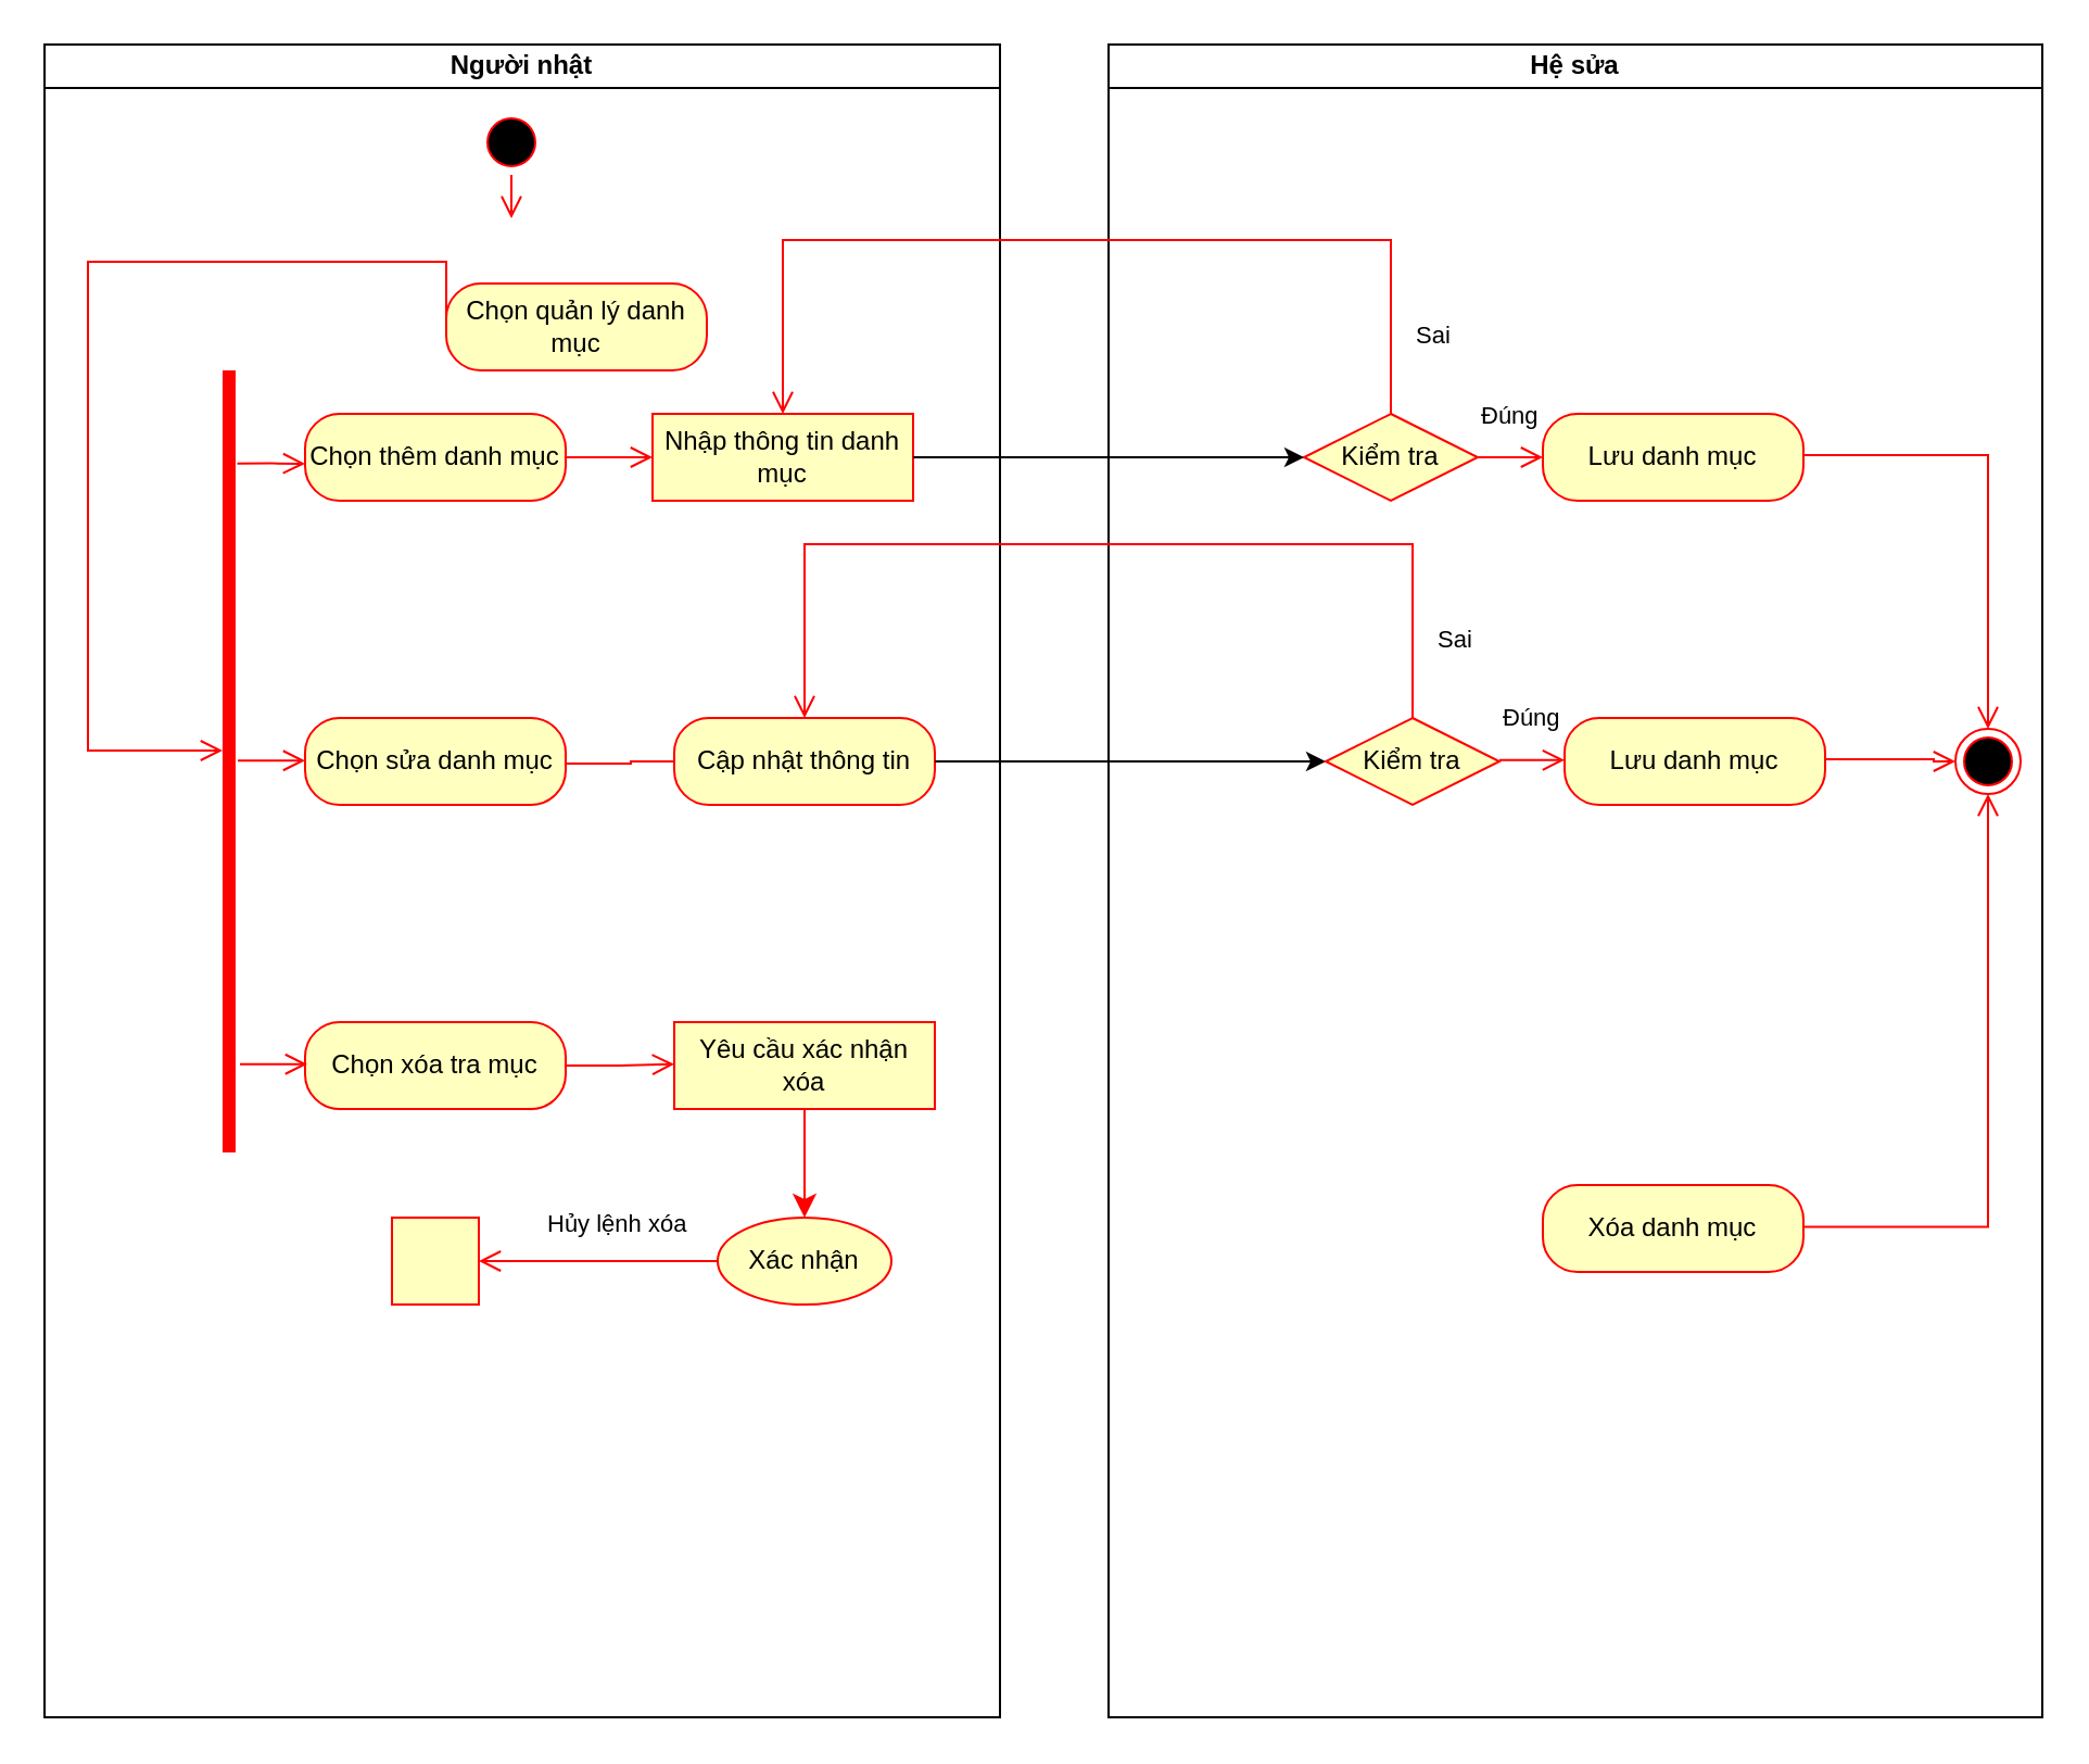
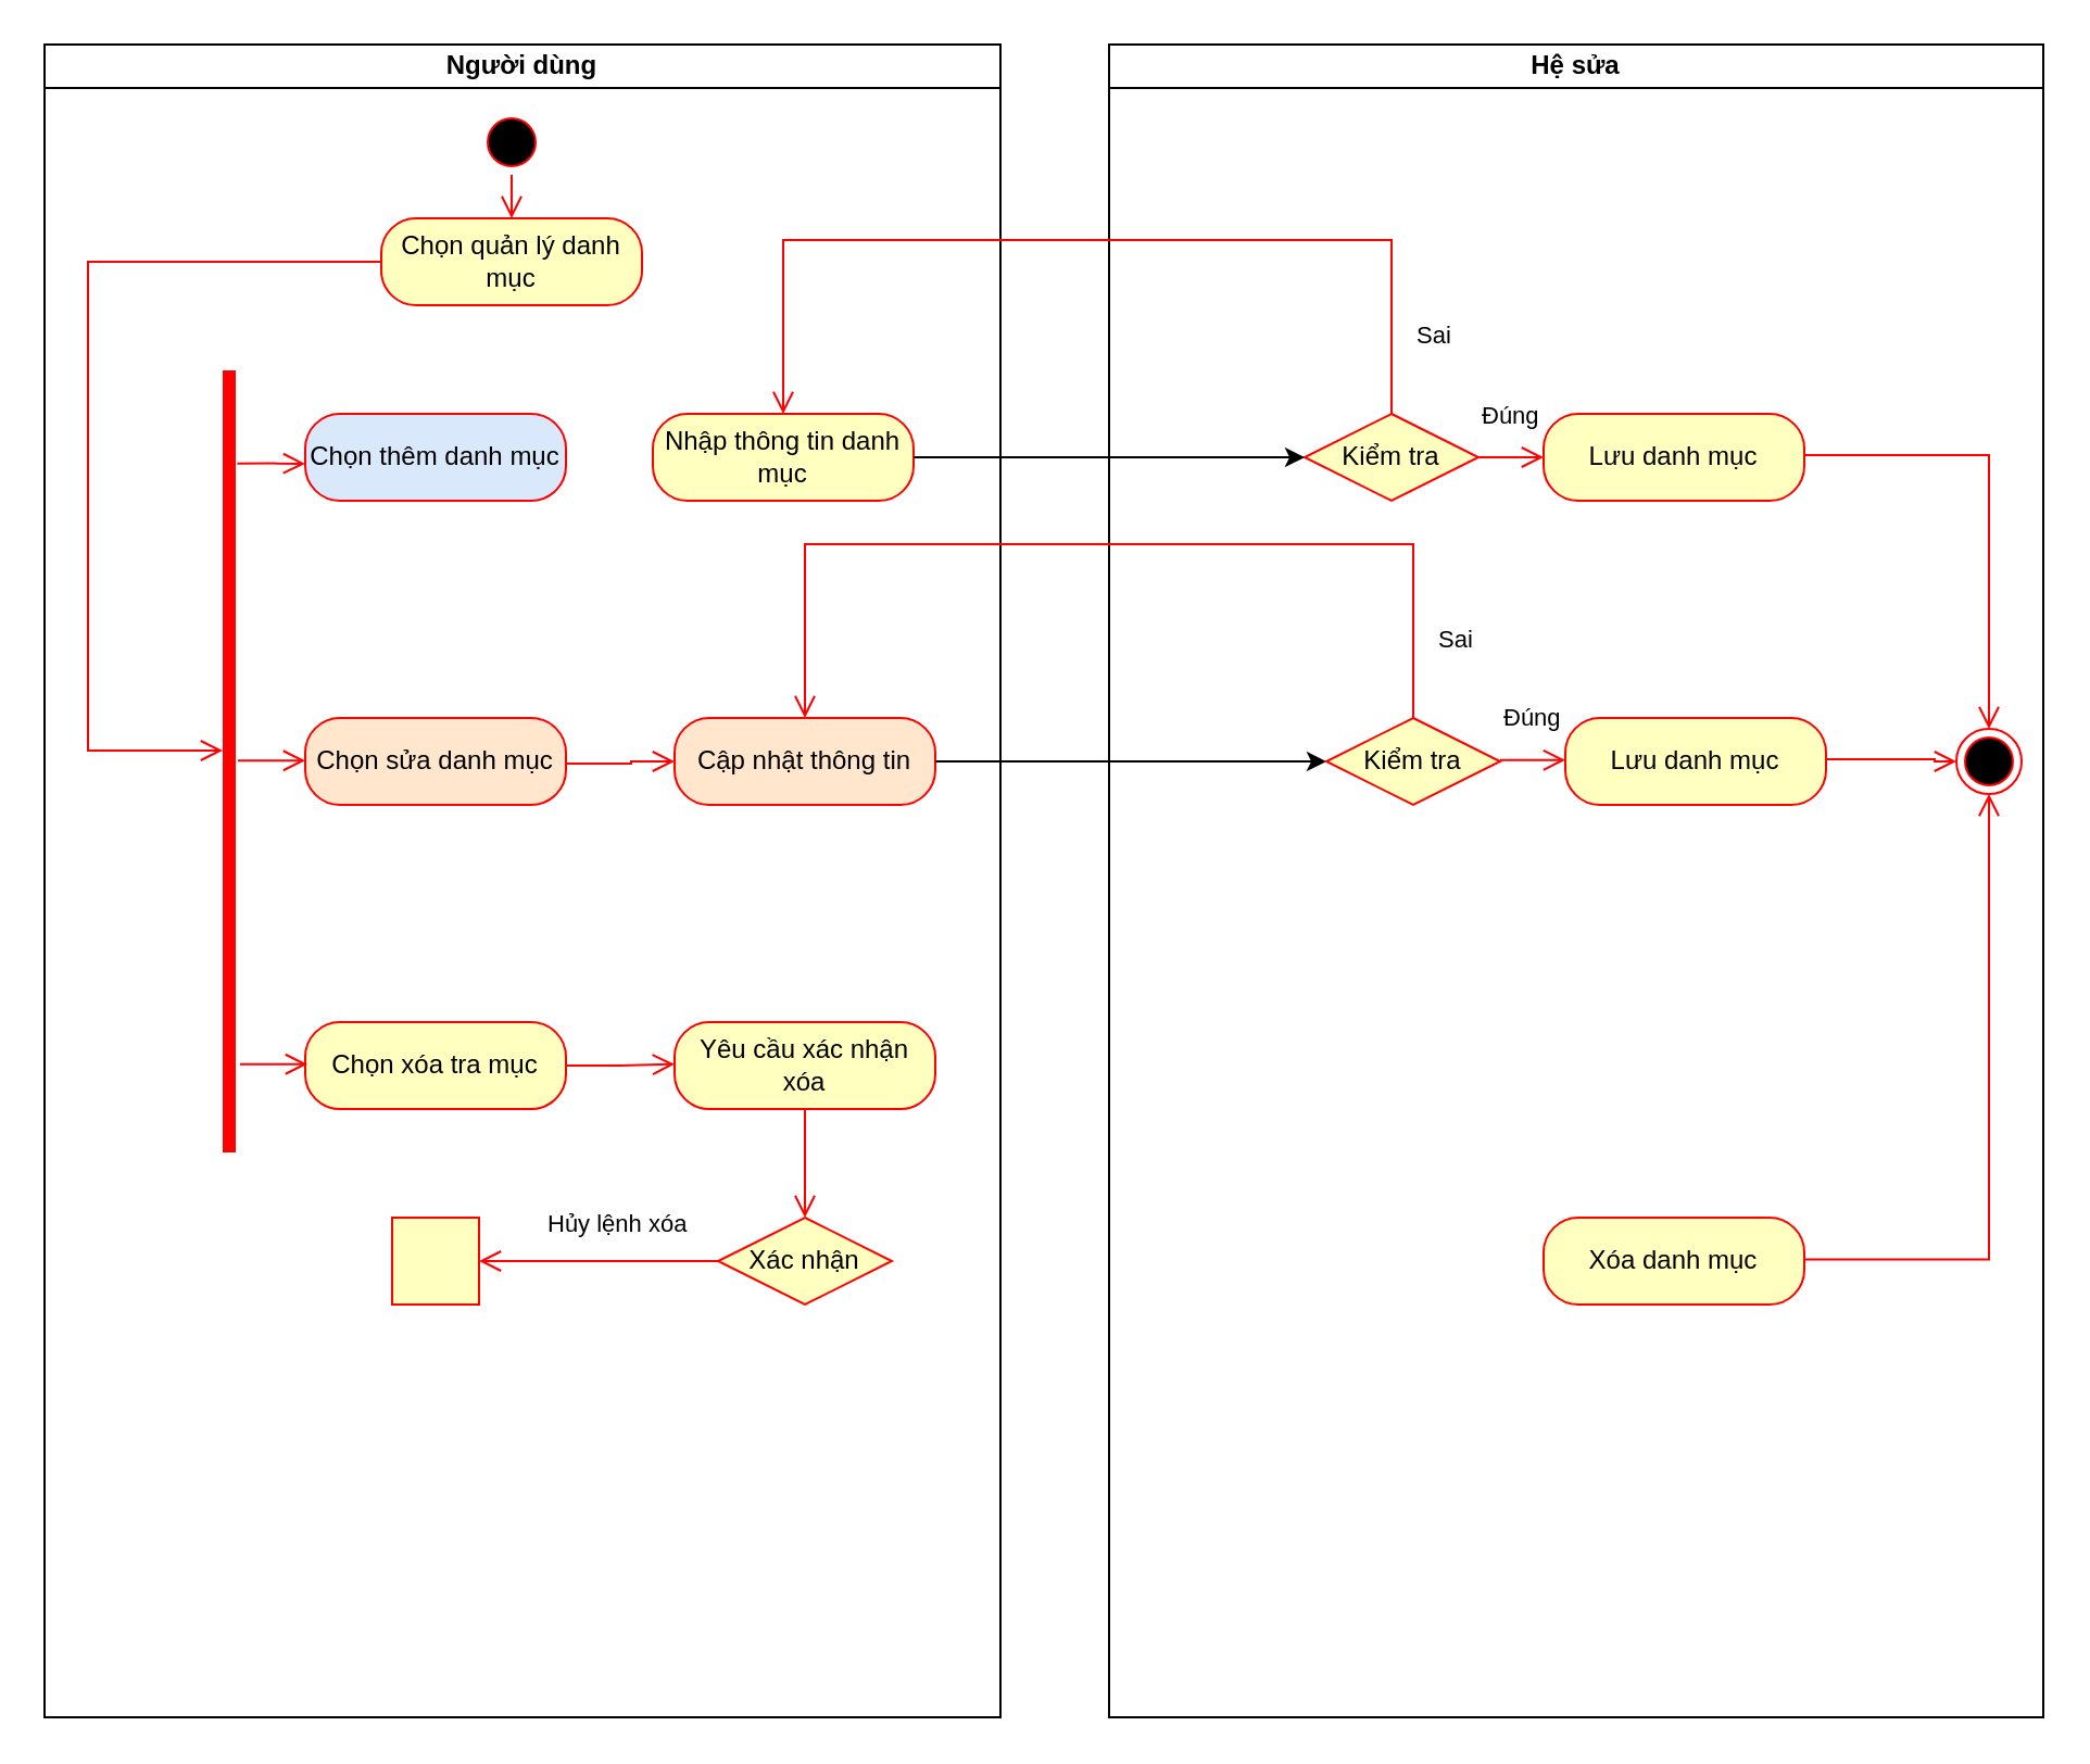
- <mxCell id="2" value="Người nhật" style="swimlane;startSize=20;whiteSpace=wrap;html=1;" parent="1" vertex="1"><mxGeometry x="20" y="20" width="440" height="770" as="geometry"><mxRectangle x="120" y="80" width="110" height="30" as="alternateBounds" /></mxGeometry></mxCell>
+ <mxCell id="2" value="Người dùng" style="swimlane;startSize=20;whiteSpace=wrap;html=1;" parent="1" vertex="1"><mxGeometry x="20" y="20" width="440" height="770" as="geometry"><mxRectangle x="120" y="80" width="110" height="30" as="alternateBounds" /></mxGeometry></mxCell>
- <mxCell id="5" value="Chọn quản lý danh mục" style="rounded=1;whiteSpace=wrap;html=1;arcSize=40;fontColor=#000000;fillColor=#ffffc0;strokeColor=#ff0000;" parent="2" vertex="1"><mxGeometry x="185" y="110" width="120" height="40" as="geometry" /></mxCell>
+ <mxCell id="5" value="Chọn quản lý danh mục" style="rounded=1;whiteSpace=wrap;html=1;arcSize=40;fontColor=#000000;fillColor=#ffffc0;strokeColor=#ff0000;" parent="2" vertex="1"><mxGeometry x="155" y="80" width="120" height="40" as="geometry" /></mxCell>
- <mxCell id="8" value="Chọn thêm danh mục" style="rounded=1;whiteSpace=wrap;html=1;arcSize=40;fontColor=#000000;fillColor=#ffffc0;strokeColor=#ff0000;" parent="2" vertex="1"><mxGeometry x="120" y="170" width="120" height="40" as="geometry" /></mxCell>
+ <mxCell id="8" value="Chọn thêm danh mục" style="rounded=1;whiteSpace=wrap;html=1;arcSize=40;fontColor=#000000;fillColor=#dae8fc;strokeColor=#ff0000;" parent="2" vertex="1"><mxGeometry x="120" y="170" width="120" height="40" as="geometry" /></mxCell>
- <mxCell id="15" value="" style="edgeStyle=orthogonalEdgeStyle;html=1;verticalAlign=bottom;endArrow=open;endSize=8;strokeColor=#ff0000;rounded=0;exitX=1;exitY=0.5;exitDx=0;exitDy=0;entryX=0;entryY=0.5;entryDx=0;entryDy=0;" parent="2" source="8" target="14" edge="1"><mxGeometry relative="1" as="geometry"><mxPoint x="130" y="203" as="targetPoint" /><mxPoint x="99" y="203" as="sourcePoint" /></mxGeometry></mxCell>
- <mxCell id="14" value="Nhập thông tin danh mục" style="whiteSpace=wrap;html=1;arcSize=40;fontColor=#000000;fillColor=#ffffc0;strokeColor=#ff0000;rounded=0;" parent="2" vertex="1"><mxGeometry x="280" y="170" width="120" height="40" as="geometry" /></mxCell>
+ <mxCell id="14" value="Nhập thông tin danh mục" style="rounded=1;whiteSpace=wrap;html=1;arcSize=40;fontColor=#000000;fillColor=#ffffc0;strokeColor=#ff0000;" parent="2" vertex="1"><mxGeometry x="280" y="170" width="120" height="40" as="geometry" /></mxCell>
- <mxCell id="9" value="Chọn sửa danh mục" style="rounded=1;whiteSpace=wrap;html=1;arcSize=40;fontColor=#000000;fillColor=#ffffc0;strokeColor=#ff0000;" parent="2" vertex="1"><mxGeometry x="120" y="310" width="120" height="40" as="geometry" /></mxCell>
+ <mxCell id="9" value="Chọn sửa danh mục" style="rounded=1;whiteSpace=wrap;html=1;arcSize=40;fontColor=#000000;fillColor=#ffe6cc;strokeColor=#ff0000;" parent="2" vertex="1"><mxGeometry x="120" y="310" width="120" height="40" as="geometry" /></mxCell>
- <mxCell id="16" value="" style="edgeStyle=orthogonalEdgeStyle;html=1;verticalAlign=bottom;endArrow=none;endSize=8;strokeColor=#ff0000;rounded=0;entryX=0;entryY=0.5;entryDx=0;entryDy=0;exitX=1;exitY=0.5;exitDx=0;exitDy=0;" parent="2" target="17" edge="1" source="9"><mxGeometry relative="1" as="geometry"><mxPoint x="140" y="343" as="targetPoint" /><mxPoint x="250" y="330" as="sourcePoint" /><Array as="points"><mxPoint x="270" y="331" /></Array></mxGeometry></mxCell>
+ <mxCell id="16" value="" style="edgeStyle=orthogonalEdgeStyle;html=1;verticalAlign=bottom;endArrow=open;endSize=8;strokeColor=#ff0000;rounded=0;entryX=0;entryY=0.5;entryDx=0;entryDy=0;exitX=1;exitY=0.5;exitDx=0;exitDy=0;" parent="2" target="17" edge="1" source="9"><mxGeometry relative="1" as="geometry"><mxPoint x="140" y="343" as="targetPoint" /><mxPoint x="250" y="330" as="sourcePoint" /><Array as="points"><mxPoint x="270" y="331" /></Array></mxGeometry></mxCell>
- <mxCell id="17" value="Cập nhật thông tin" style="rounded=1;whiteSpace=wrap;html=1;arcSize=40;fontColor=#000000;fillColor=#ffffc0;strokeColor=#ff0000;" parent="2" vertex="1"><mxGeometry x="290" y="310" width="120" height="40" as="geometry" /></mxCell>
+ <mxCell id="17" value="Cập nhật thông tin" style="rounded=1;whiteSpace=wrap;html=1;arcSize=40;fontColor=#000000;fillColor=#ffe6cc;strokeColor=#ff0000;" parent="2" vertex="1"><mxGeometry x="290" y="310" width="120" height="40" as="geometry" /></mxCell>
- <mxCell id="19" value="Yêu cầu xác nhận xóa" style="whiteSpace=wrap;html=1;arcSize=40;fontColor=#000000;fillColor=#ffffc0;strokeColor=#ff0000;rounded=0;" parent="2" vertex="1"><mxGeometry x="290" y="450" width="120" height="40" as="geometry" /></mxCell>
+ <mxCell id="19" value="Yêu cầu xác nhận xóa" style="rounded=1;whiteSpace=wrap;html=1;arcSize=40;fontColor=#000000;fillColor=#ffffc0;strokeColor=#ff0000;" parent="2" vertex="1"><mxGeometry x="290" y="450" width="120" height="40" as="geometry" /></mxCell>
- <mxCell id="18" value="" style="edgeStyle=orthogonalEdgeStyle;html=1;verticalAlign=bottom;endArrow=classic;endSize=8;strokeColor=#ff0000;rounded=0;entryX=0.5;entryY=0;entryDx=0;entryDy=0;exitX=0.5;exitY=1;exitDx=0;exitDy=0;" parent="2" source="19" target="20" edge="1"><mxGeometry relative="1" as="geometry"><mxPoint x="180" y="540" as="targetPoint" /><mxPoint x="350" y="440" as="sourcePoint" /></mxGeometry></mxCell>
+ <mxCell id="18" value="" style="edgeStyle=orthogonalEdgeStyle;html=1;verticalAlign=bottom;endArrow=open;endSize=8;strokeColor=#ff0000;rounded=0;entryX=0.5;entryY=0;entryDx=0;entryDy=0;exitX=0.5;exitY=1;exitDx=0;exitDy=0;" parent="2" source="19" target="20" edge="1"><mxGeometry relative="1" as="geometry"><mxPoint x="180" y="540" as="targetPoint" /><mxPoint x="350" y="440" as="sourcePoint" /></mxGeometry></mxCell>
- <mxCell id="34" value="Xóa danh mục" style="rounded=1;whiteSpace=wrap;html=1;arcSize=40;fontColor=#000000;fillColor=#ffffc0;strokeColor=#ff0000;" parent="24" vertex="1"><mxGeometry x="200" y="525" width="120" height="40" as="geometry" /></mxCell>
+ <mxCell id="34" value="Xóa danh mục" style="rounded=1;whiteSpace=wrap;html=1;arcSize=40;fontColor=#000000;fillColor=#ffffc0;strokeColor=#ff0000;" parent="24" vertex="1"><mxGeometry x="200" y="540" width="120" height="40" as="geometry" /></mxCell>
- <mxCell id="20" value="Xác nhận" style="ellipse;whiteSpace=wrap;html=1;fontColor=#000000;fillColor=#ffffc0;strokeColor=#ff0000;" vertex="1" parent="2"><mxGeometry x="310" y="540" width="80" height="40" as="geometry" /></mxCell>
+ <mxCell id="20" value="Xác nhận" style="rhombus;whiteSpace=wrap;html=1;fontColor=#000000;fillColor=#ffffc0;strokeColor=#ff0000;" vertex="1" parent="2"><mxGeometry x="310" y="540" width="80" height="40" as="geometry" /></mxCell>
